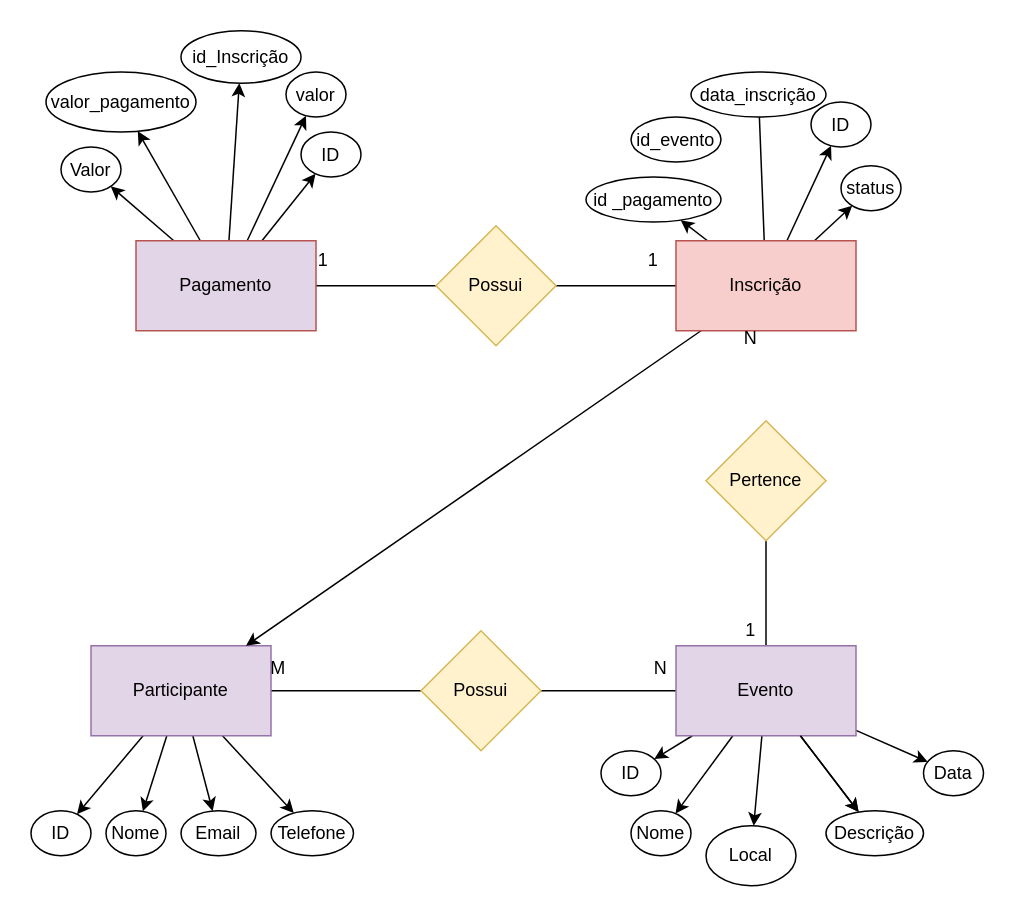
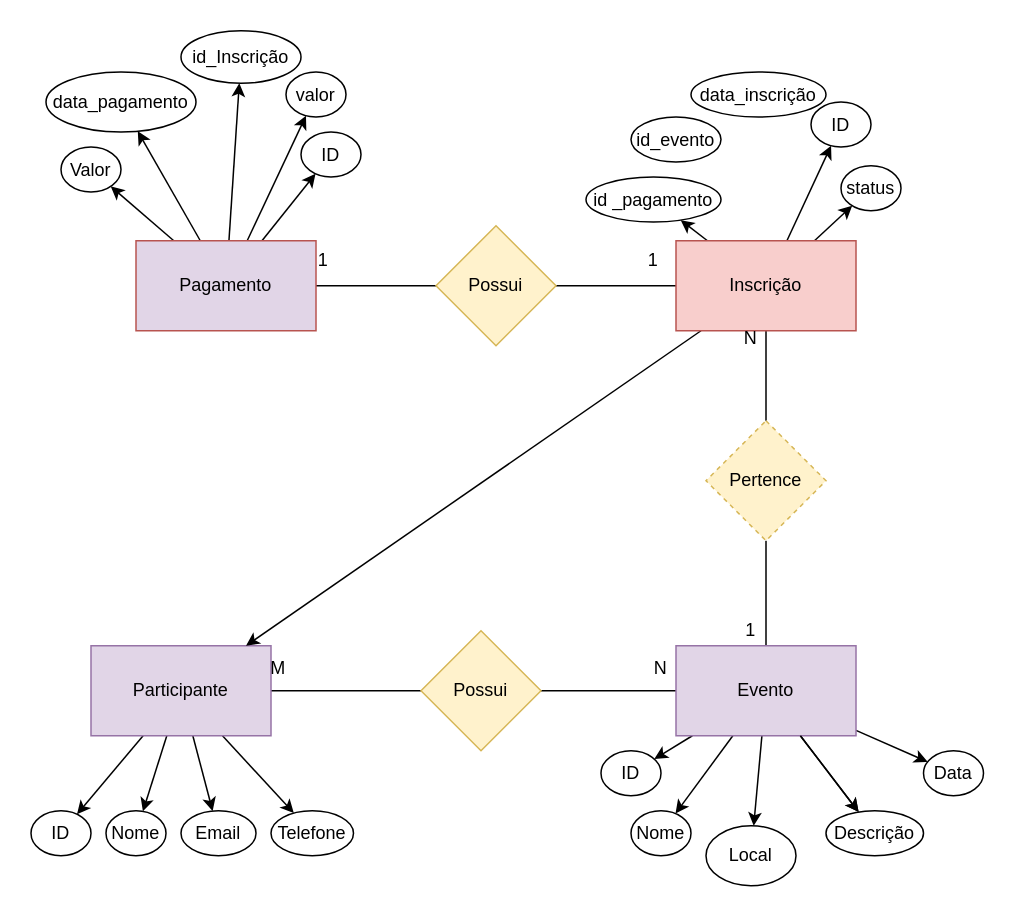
- <mxCell id="41" value="valor_pagamento" style="ellipse;whiteSpace=wrap;html=1;" parent="1" vertex="1"><mxGeometry x="30" y="47.5" width="100" height="40" as="geometry" /></mxCell>
+ <mxCell id="41" value="data_pagamento" style="ellipse;whiteSpace=wrap;html=1;" parent="1" vertex="1"><mxGeometry x="30" y="47.5" width="100" height="40" as="geometry" /></mxCell>
- <mxCell id="27" style="edgeStyle=none;html=1;endArrow=none;endFill=0;" parent="1" source="29" target="46" edge="1"><mxGeometry relative="1" as="geometry" /></mxCell>
+ <mxCell id="27" style="edgeStyle=none;html=1;entryX=0.5;entryY=0;entryDx=0;entryDy=0;endArrow=none;endFill=0;" parent="1" source="29" target="54" edge="1"><mxGeometry relative="1" as="geometry" /></mxCell>
- <mxCell id="54" value="Pertence" style="rhombus;whiteSpace=wrap;html=1;fillColor=#fff2cc;strokeColor=#d6b656;" parent="1" vertex="1"><mxGeometry x="470" y="280" width="80" height="80" as="geometry" /></mxCell>
+ <mxCell id="54" value="Pertence" style="rhombus;whiteSpace=wrap;html=1;fillColor=#fff2cc;strokeColor=#d6b656;dashed=1;" parent="1" vertex="1"><mxGeometry x="470" y="280" width="80" height="80" as="geometry" /></mxCell>
